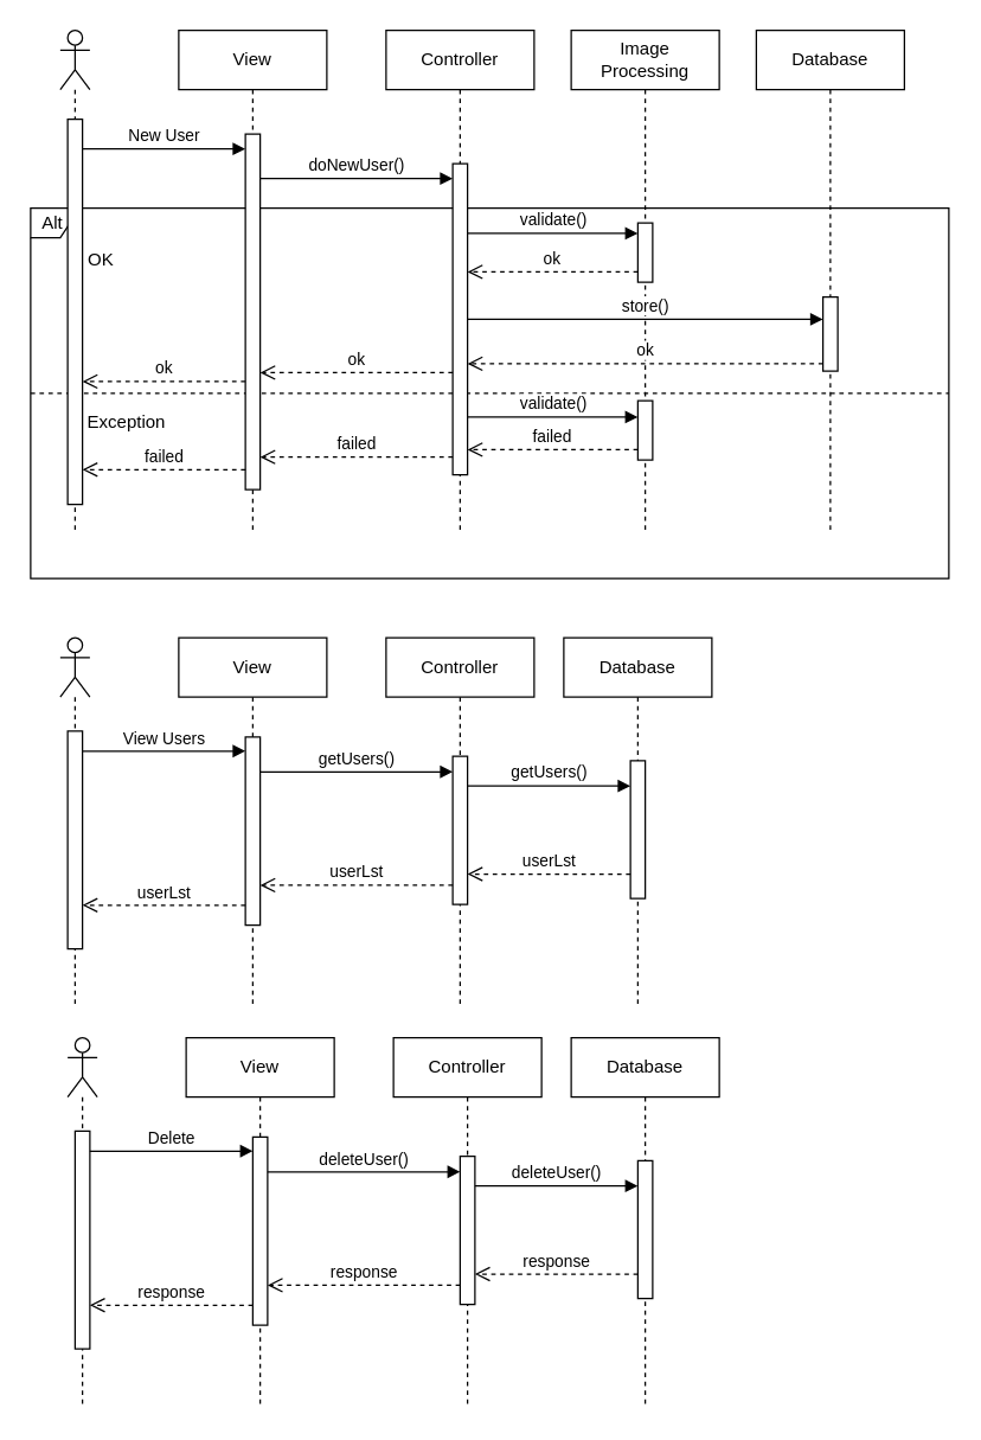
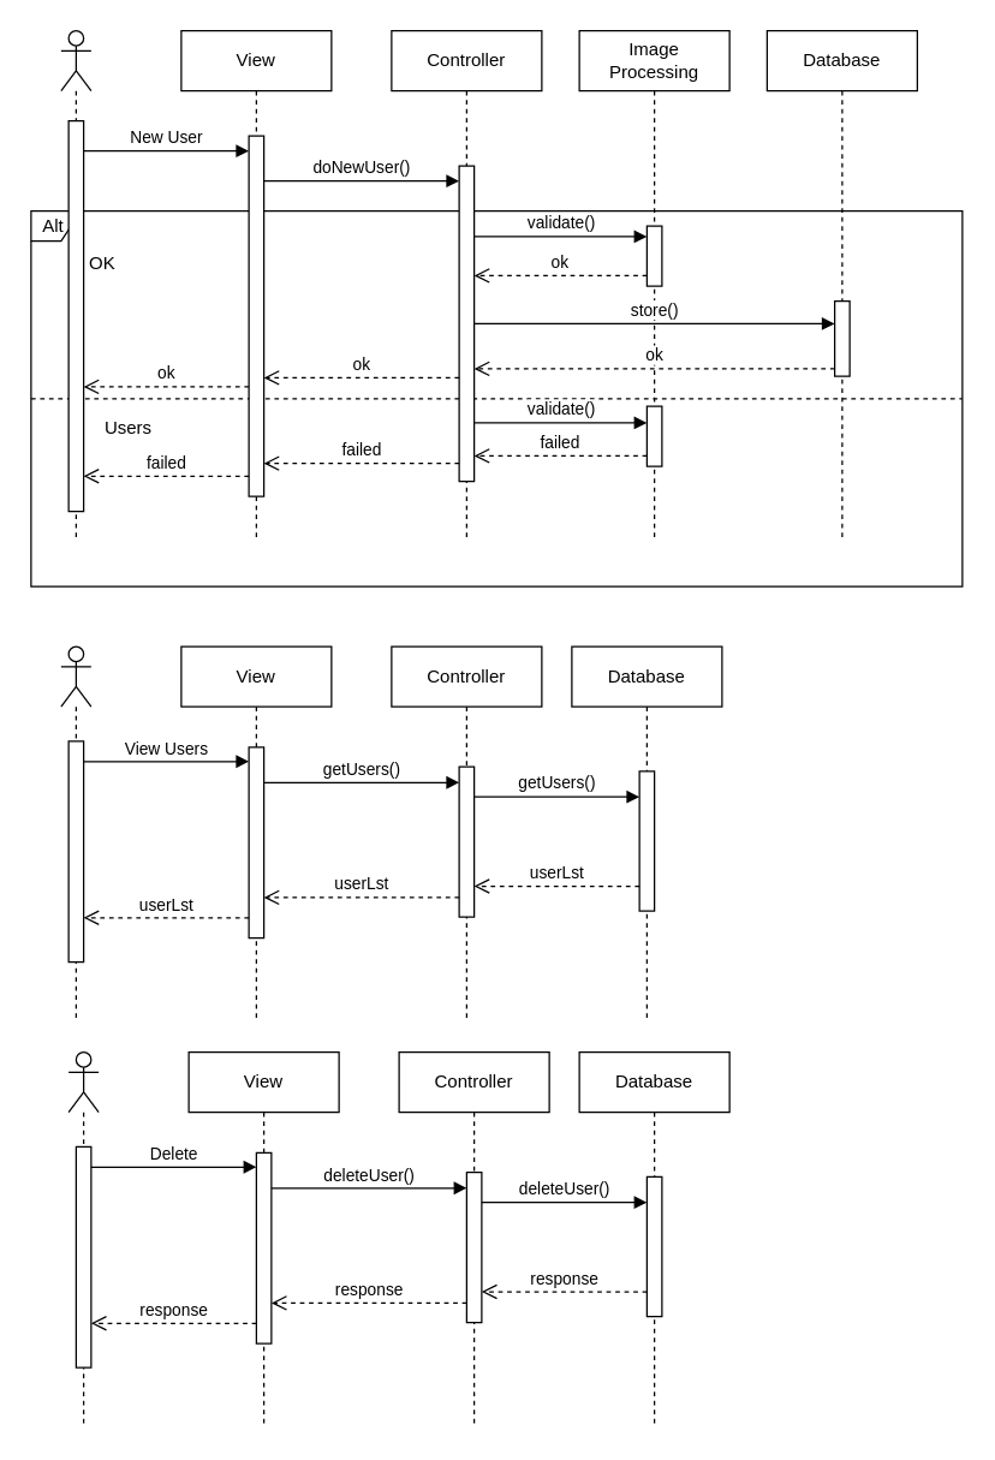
- <mxCell id="7" value="Exception" style="text;html=1;align=center;verticalAlign=middle;whiteSpace=wrap;rounded=0;" parent="2" vertex="1"><mxGeometry x="35" y="130" width="60" height="30" as="geometry" /></mxCell>
+ <mxCell id="7" value="Users" style="text;html=1;align=center;verticalAlign=middle;whiteSpace=wrap;rounded=0;" parent="2" vertex="1"><mxGeometry x="35" y="130" width="60" height="30" as="geometry" /></mxCell>
